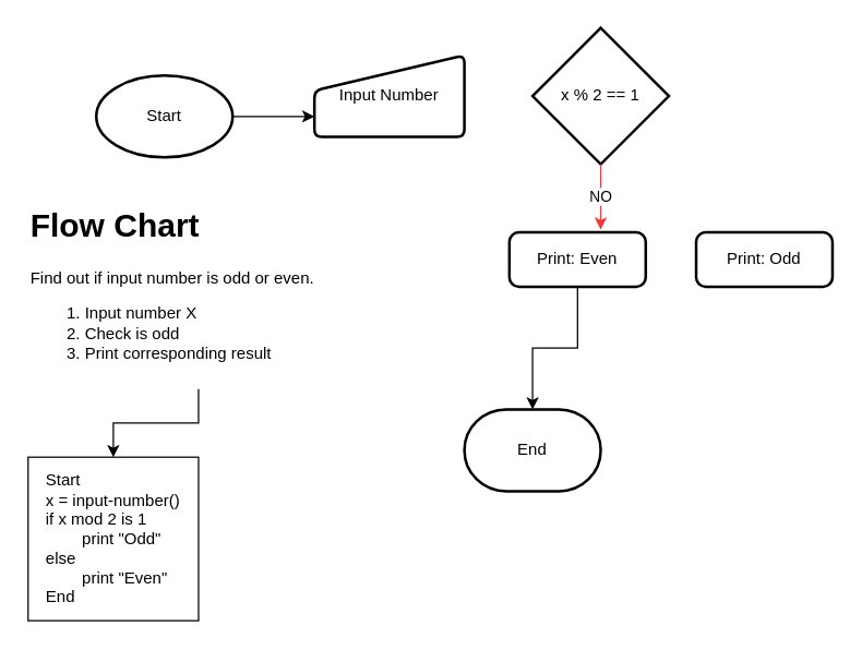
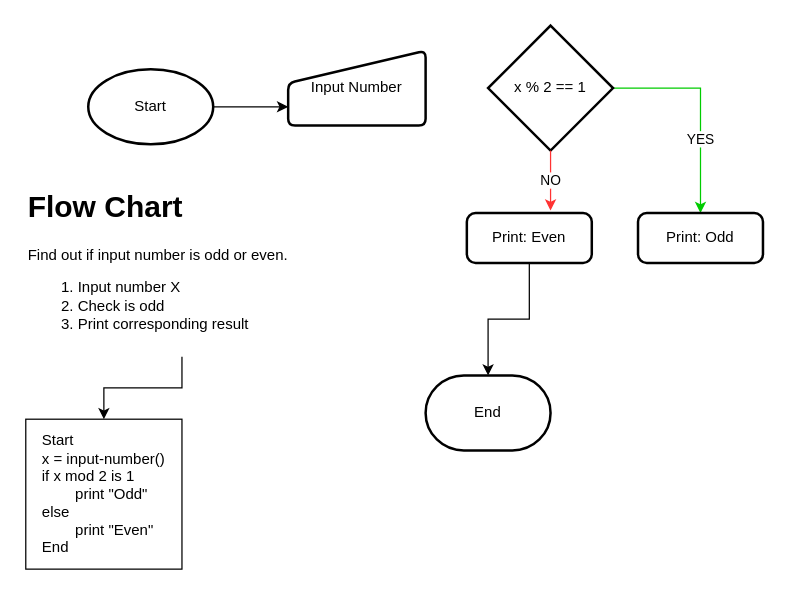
+ <mxCell id="7" value="YES" style="edgeStyle=orthogonalEdgeStyle;rounded=0;orthogonalLoop=1;jettySize=auto;html=1;entryX=0.5;entryY=0;entryDx=0;entryDy=0;strokeColor=#00CC00;" edge="1" parent="1" source="8" target="11"><mxGeometry x="0.31" relative="1" as="geometry"><mxPoint as="offset" /></mxGeometry></mxCell>
